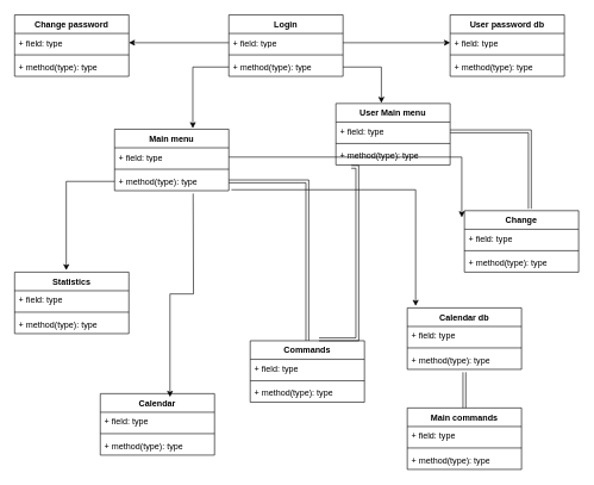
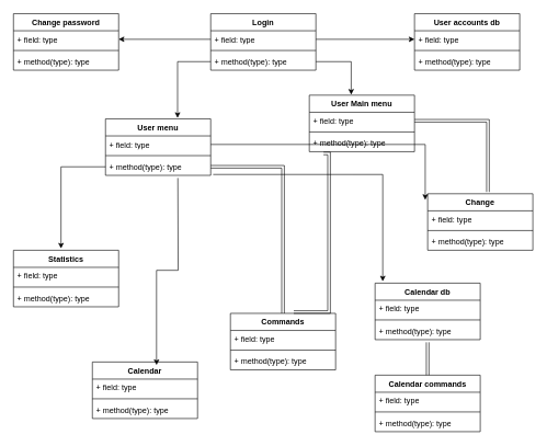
- <mxCell id="38" value="User password db" style="swimlane;fontStyle=1;align=center;verticalAlign=top;childLayout=stackLayout;horizontal=1;startSize=26;horizontalStack=0;resizeParent=1;resizeParentMax=0;resizeLast=0;collapsible=1;marginBottom=0;whiteSpace=wrap;html=1;" vertex="1" parent="1"><mxGeometry x="630" y="20" width="160" height="86" as="geometry" /></mxCell>
+ <mxCell id="38" value="User accounts db" style="swimlane;fontStyle=1;align=center;verticalAlign=top;childLayout=stackLayout;horizontal=1;startSize=26;horizontalStack=0;resizeParent=1;resizeParentMax=0;resizeLast=0;collapsible=1;marginBottom=0;whiteSpace=wrap;html=1;" vertex="1" parent="1"><mxGeometry x="630" y="20" width="160" height="86" as="geometry" /></mxCell>
- <mxCell id="14" value="Main menu" style="swimlane;fontStyle=1;align=center;verticalAlign=top;childLayout=stackLayout;horizontal=1;startSize=26;horizontalStack=0;resizeParent=1;resizeParentMax=0;resizeLast=0;collapsible=1;marginBottom=0;whiteSpace=wrap;html=1;" vertex="1" parent="1"><mxGeometry x="160" y="180" width="160" height="86" as="geometry" /></mxCell>
+ <mxCell id="14" value="User menu" style="swimlane;fontStyle=1;align=center;verticalAlign=top;childLayout=stackLayout;horizontal=1;startSize=26;horizontalStack=0;resizeParent=1;resizeParentMax=0;resizeLast=0;collapsible=1;marginBottom=0;whiteSpace=wrap;html=1;" vertex="1" parent="1"><mxGeometry x="160" y="180" width="160" height="86" as="geometry" /></mxCell>
- <mxCell id="6" value="Main commands" style="swimlane;fontStyle=1;align=center;verticalAlign=top;childLayout=stackLayout;horizontal=1;startSize=26;horizontalStack=0;resizeParent=1;resizeParentMax=0;resizeLast=0;collapsible=1;marginBottom=0;whiteSpace=wrap;html=1;" vertex="1" parent="1"><mxGeometry x="570" y="570" width="160" height="86" as="geometry" /></mxCell>
+ <mxCell id="6" value="Calendar commands" style="swimlane;fontStyle=1;align=center;verticalAlign=top;childLayout=stackLayout;horizontal=1;startSize=26;horizontalStack=0;resizeParent=1;resizeParentMax=0;resizeLast=0;collapsible=1;marginBottom=0;whiteSpace=wrap;html=1;" vertex="1" parent="1"><mxGeometry x="570" y="570" width="160" height="86" as="geometry" /></mxCell>
